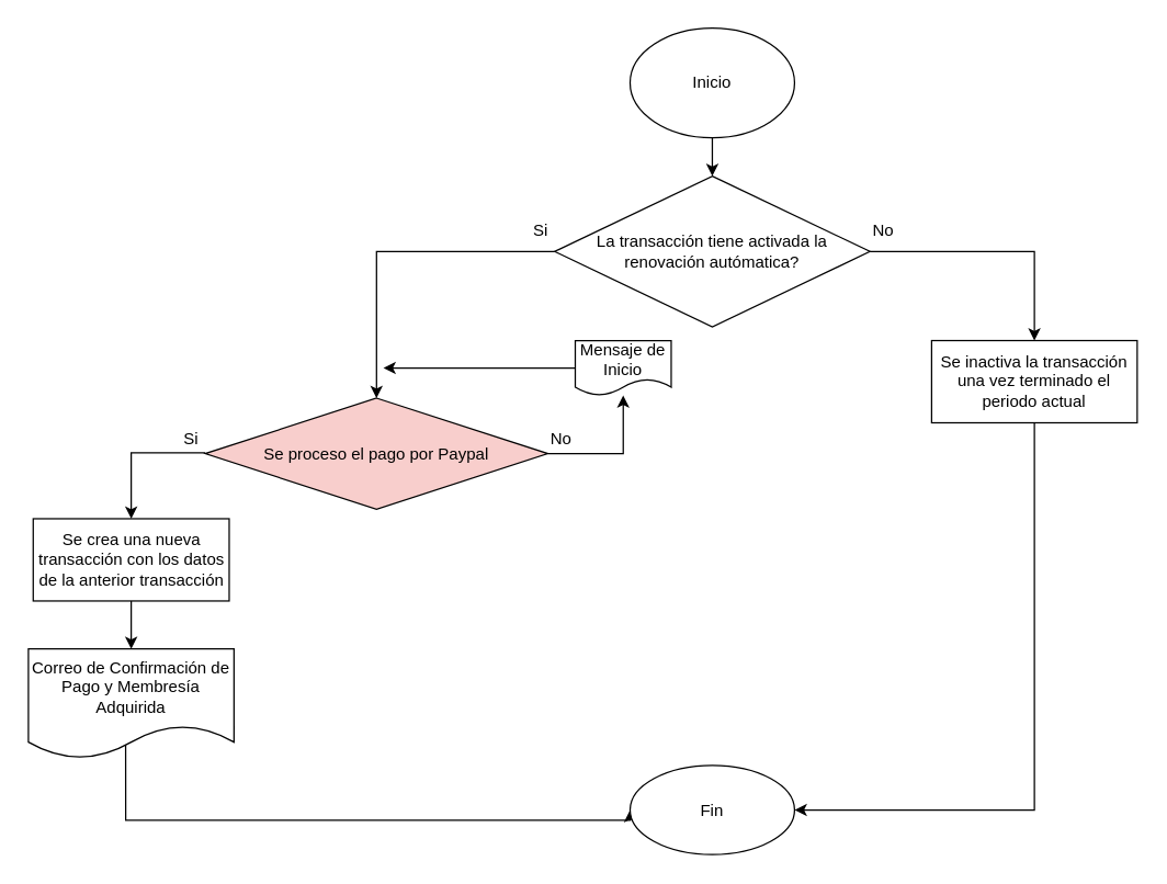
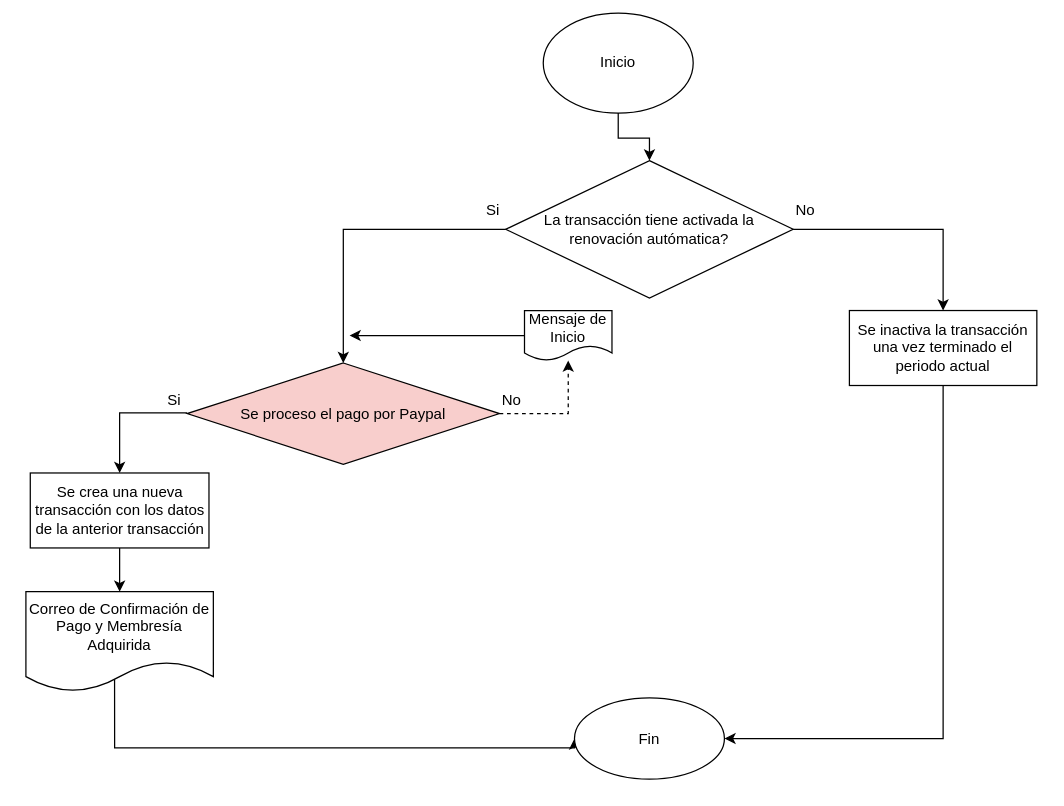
- <mxCell id="3" value="Inicio" style="ellipse;whiteSpace=wrap;html=1;" vertex="1" parent="1"><mxGeometry x="459" y="20" width="120" height="80" as="geometry" /></mxCell>
+ <mxCell id="3" value="Inicio" style="ellipse;whiteSpace=wrap;html=1;" vertex="1" parent="1"><mxGeometry x="434" y="10" width="120" height="80" as="geometry" /></mxCell>
- <mxCell id="6" style="edgeStyle=orthogonalEdgeStyle;rounded=0;orthogonalLoop=1;jettySize=auto;html=1;" edge="1" parent="1" source="8" target="10"><mxGeometry relative="1" as="geometry" /></mxCell>
+ <mxCell id="6" style="edgeStyle=orthogonalEdgeStyle;rounded=0;orthogonalLoop=1;jettySize=auto;html=1;dashed=1;" edge="1" parent="1" source="8" target="10"><mxGeometry relative="1" as="geometry" /></mxCell>
